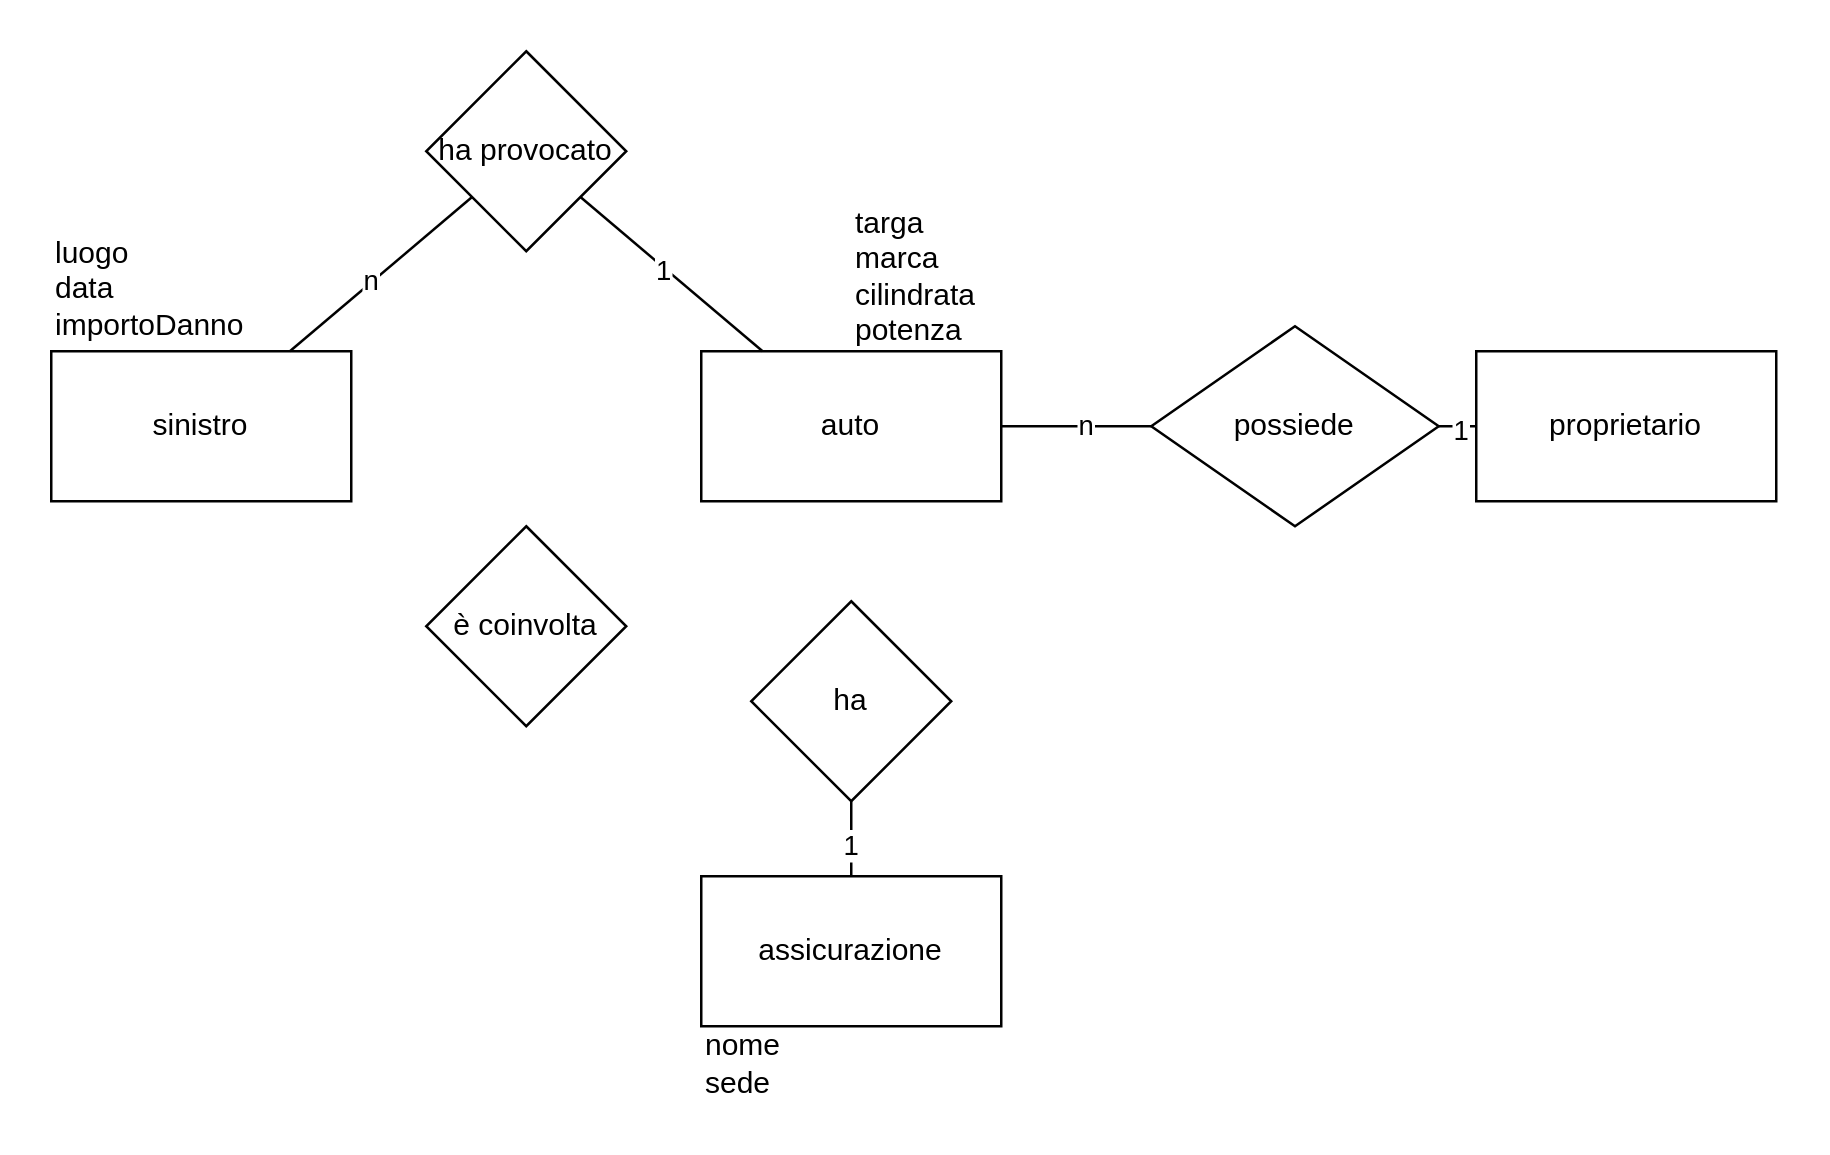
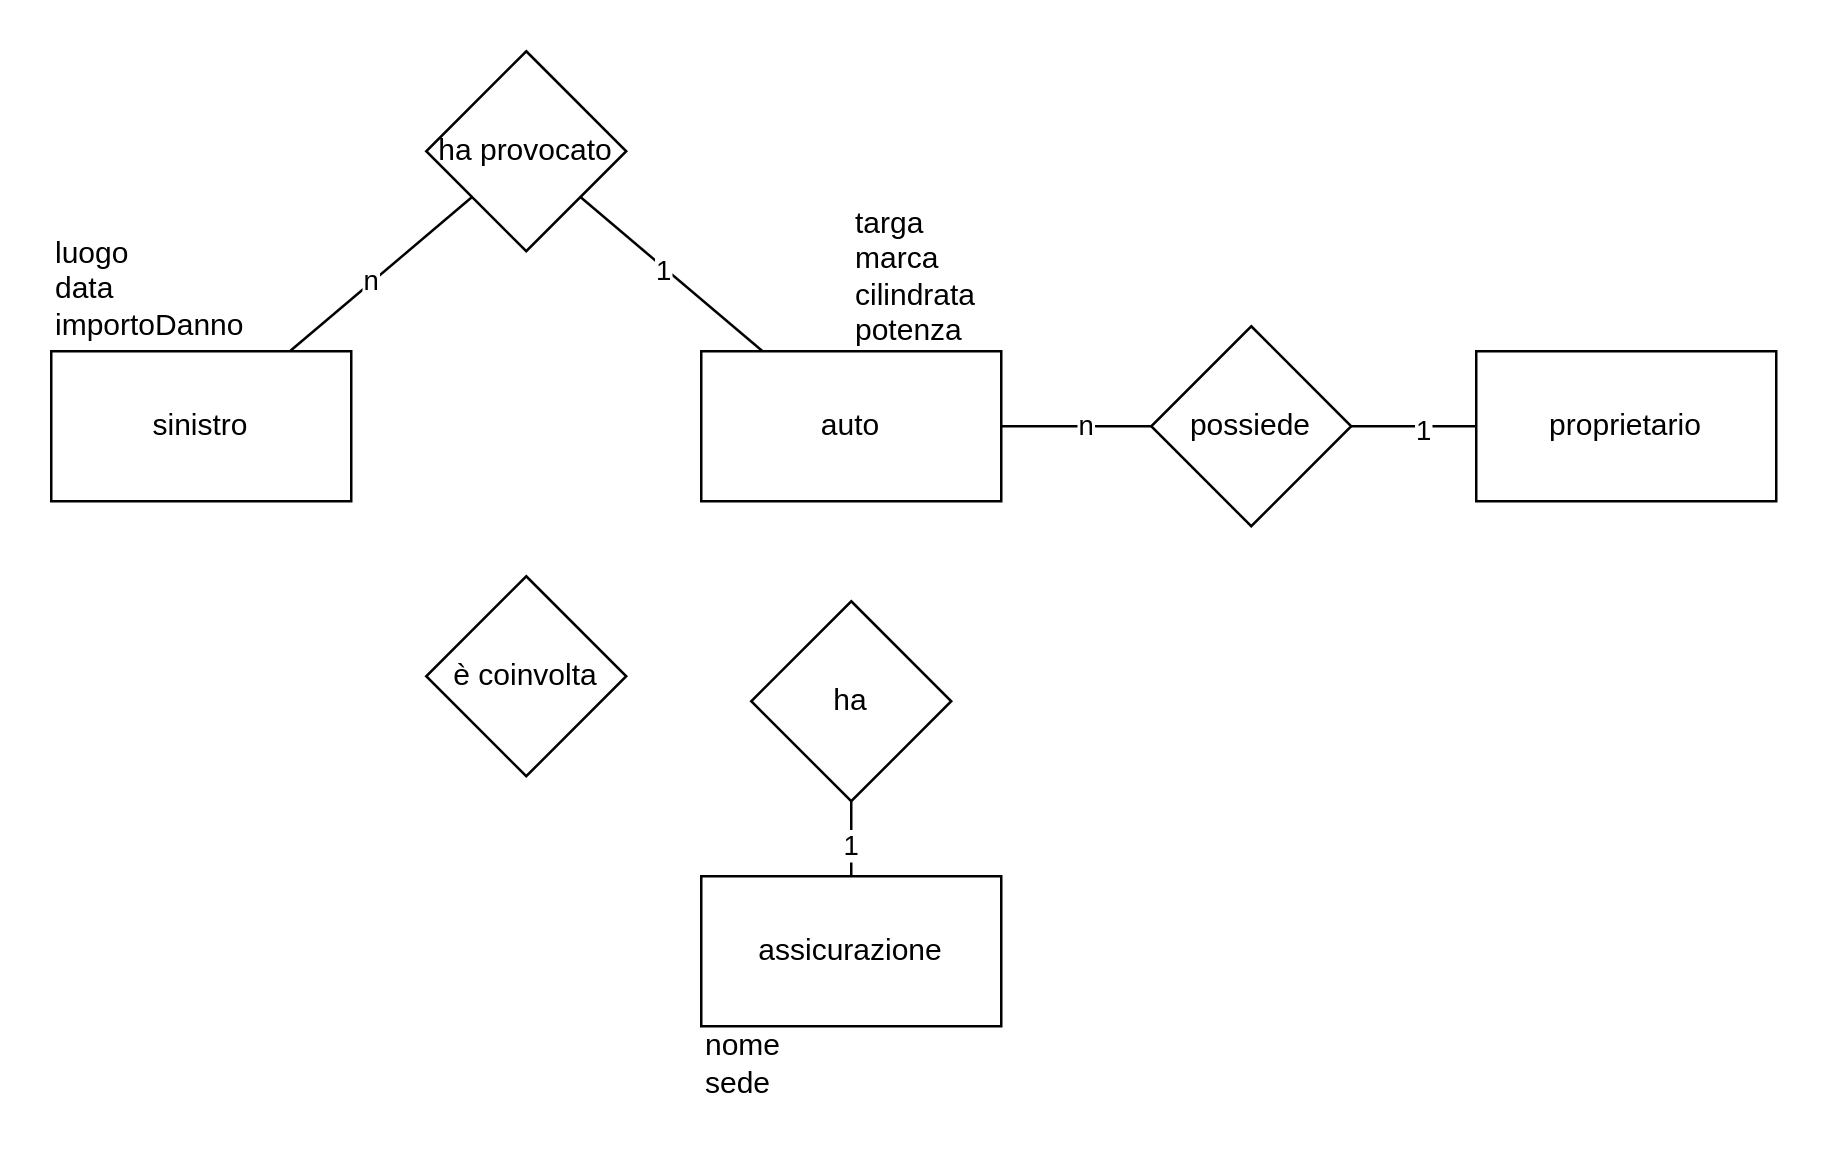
- <mxCell id="7" value="possiede" style="rhombus;whiteSpace=wrap;html=1;" parent="1" vertex="1"><mxGeometry x="460" y="130" width="115" height="80" as="geometry" /></mxCell>
+ <mxCell id="7" value="possiede" style="rhombus;whiteSpace=wrap;html=1;" parent="1" vertex="1"><mxGeometry x="460" y="130" width="80" height="80" as="geometry" /></mxCell>
- <mxCell id="6" value="è coinvolta" style="rhombus;whiteSpace=wrap;html=1;" parent="1" vertex="1"><mxGeometry x="170" y="210" width="80" height="80" as="geometry" /></mxCell>
+ <mxCell id="6" value="è coinvolta" style="rhombus;whiteSpace=wrap;html=1;" parent="1" vertex="1"><mxGeometry x="170" y="230" width="80" height="80" as="geometry" /></mxCell>
